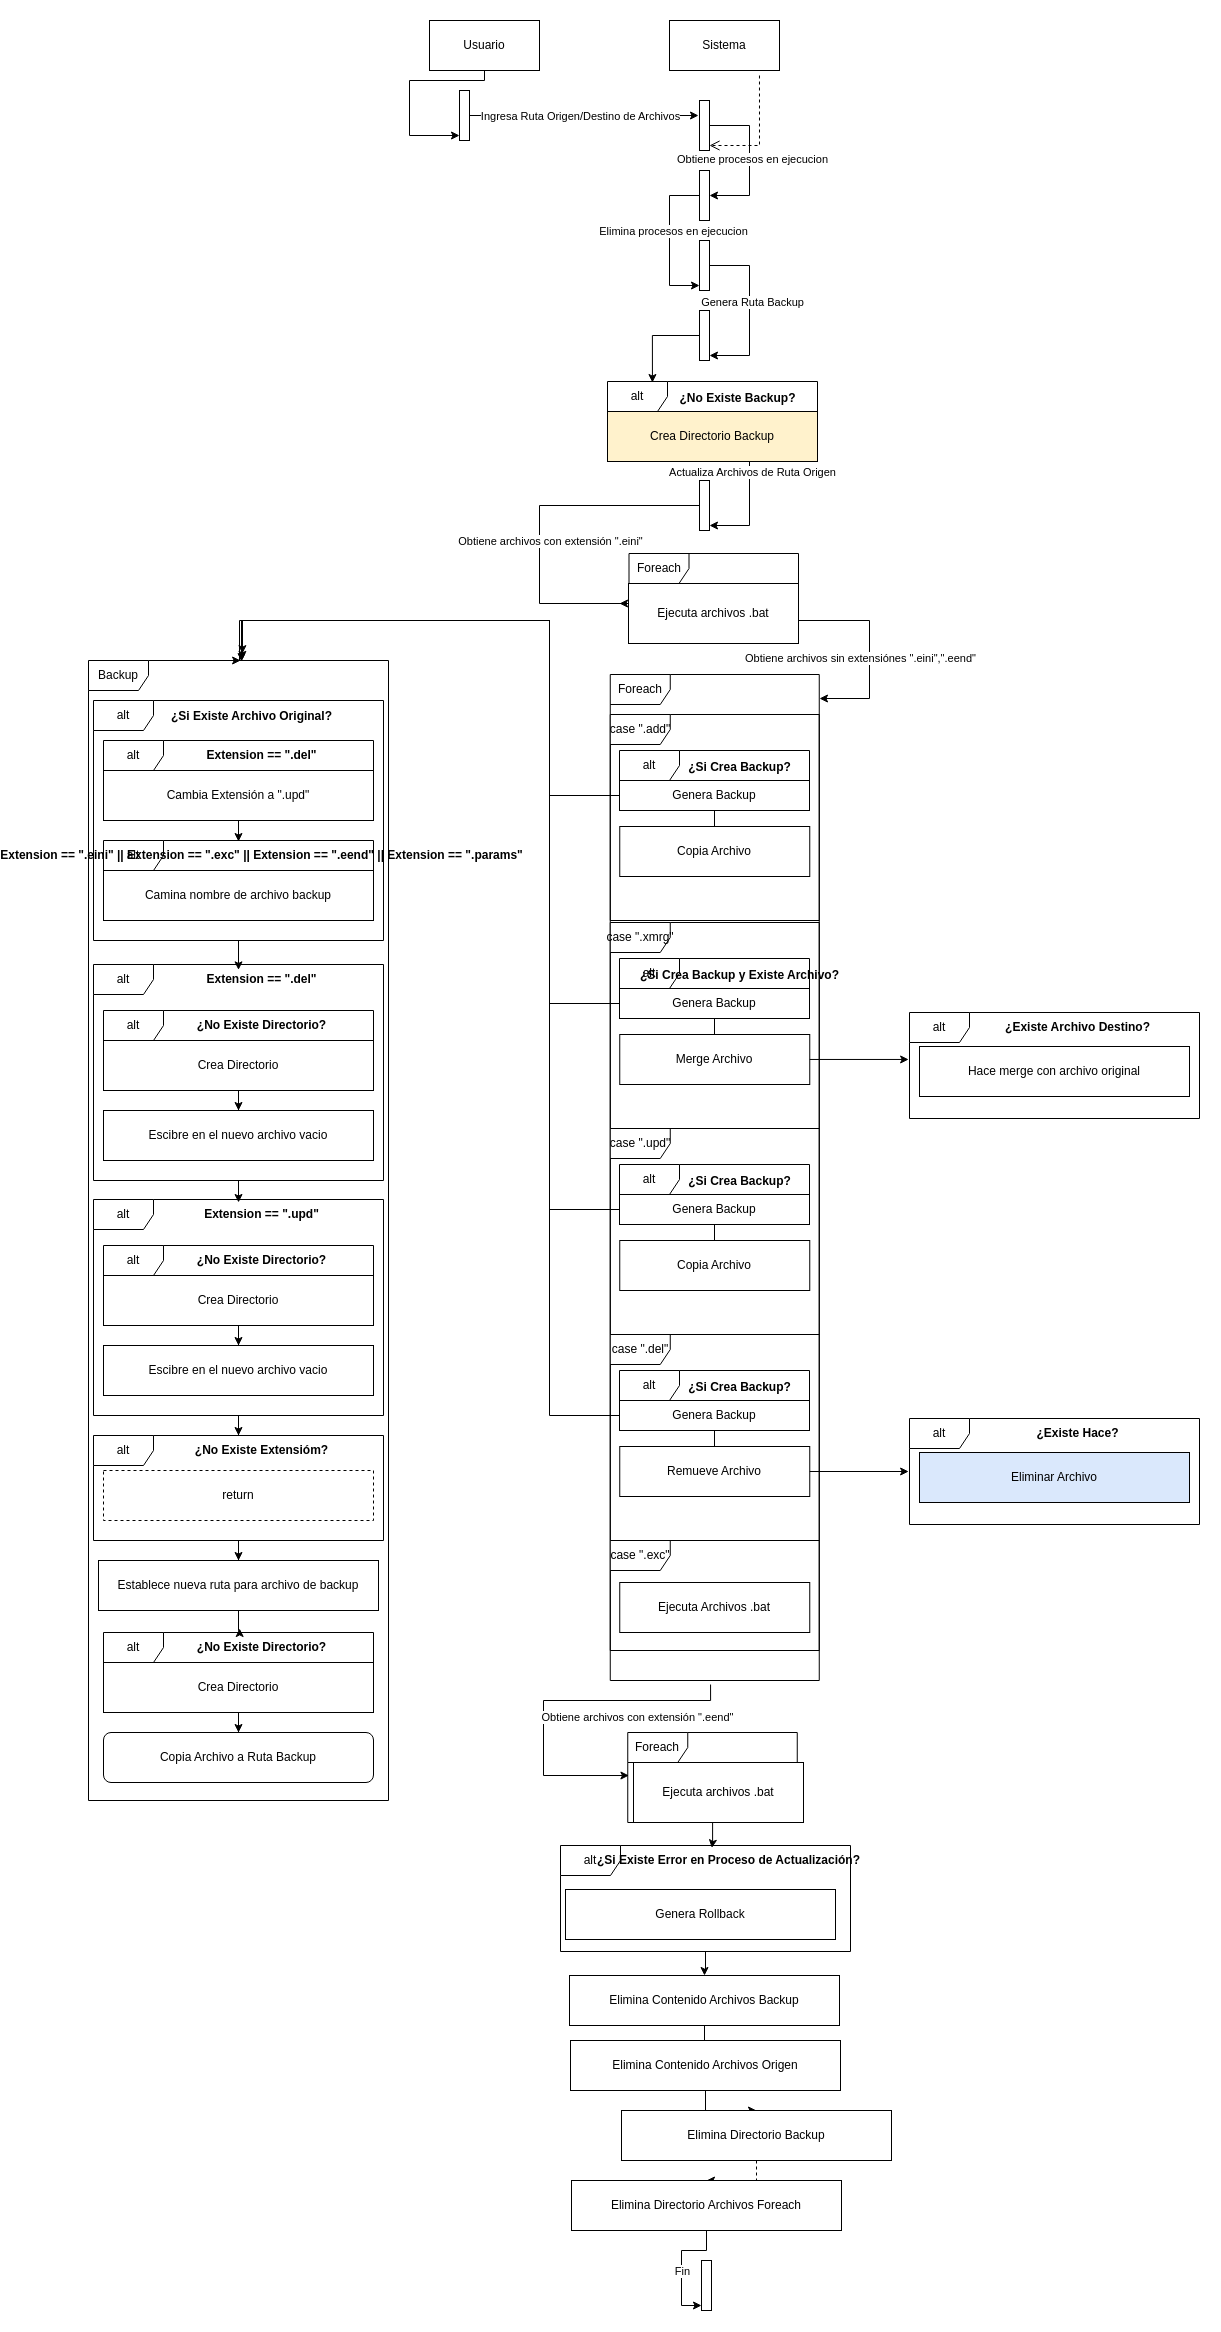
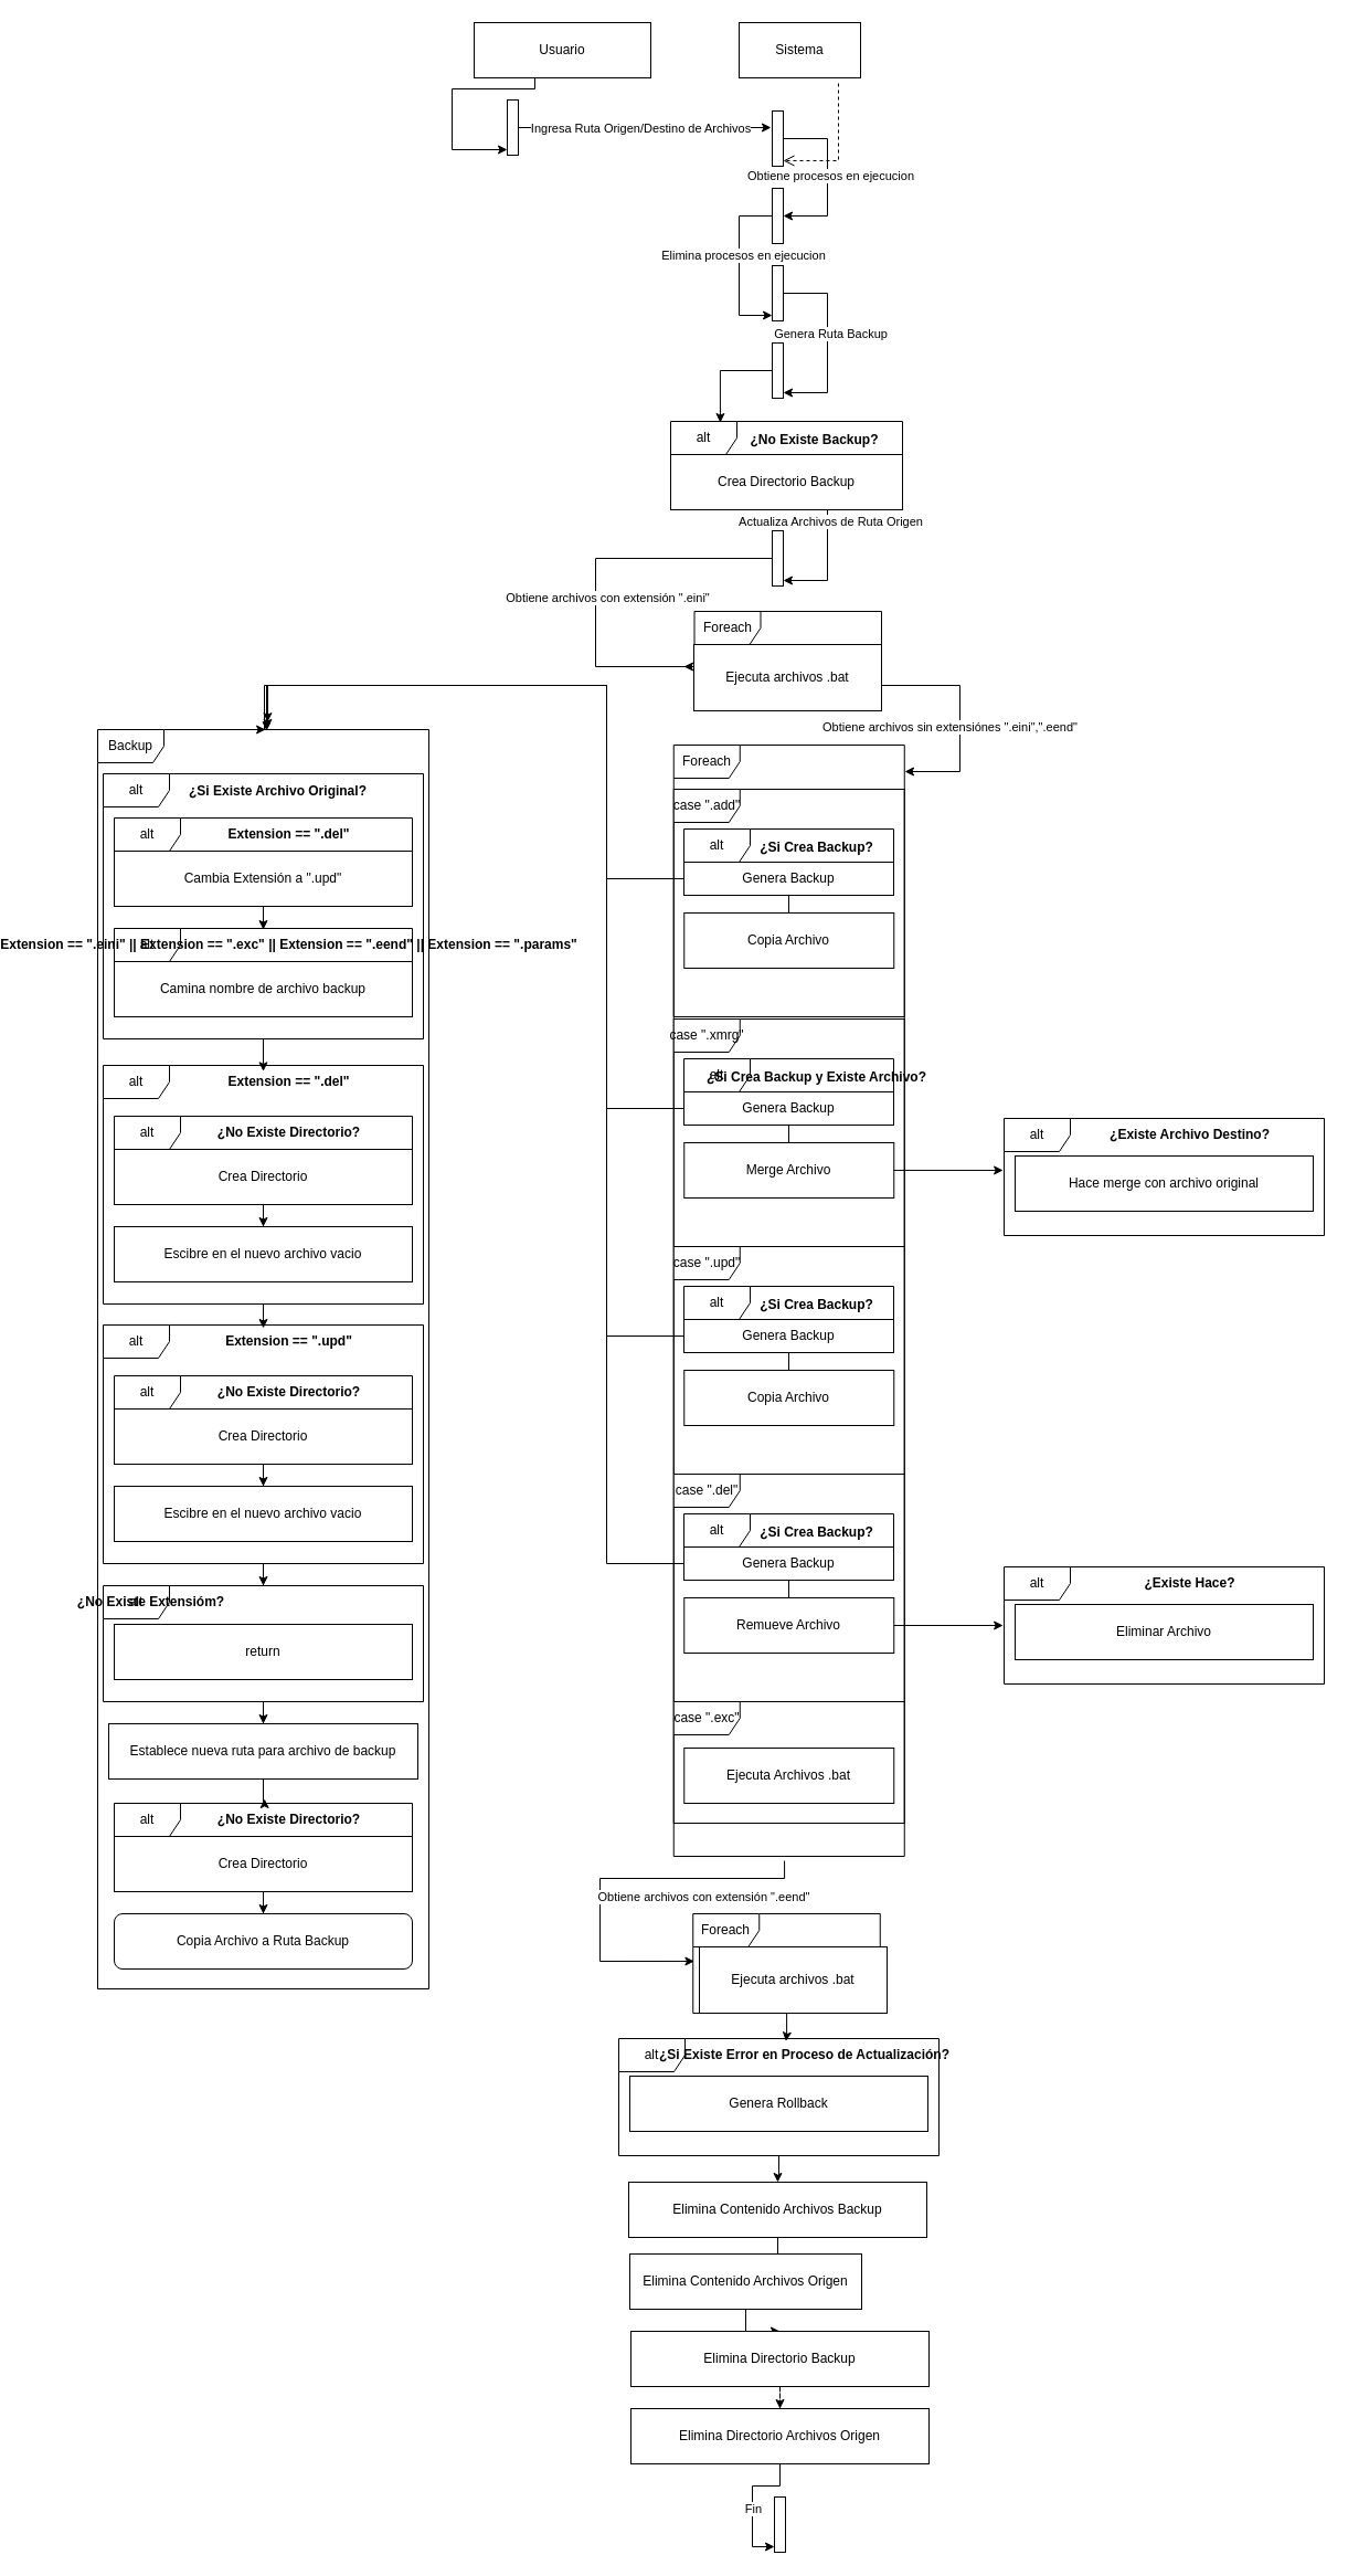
- <mxCell id="3" value="Usuario" style="html=1;whiteSpace=wrap;" vertex="1" parent="1"><mxGeometry x="361" y="20" width="110" height="50" as="geometry" /></mxCell>
+ <mxCell id="3" value="Usuario" style="html=1;whiteSpace=wrap;" vertex="1" parent="1"><mxGeometry x="361" y="20" width="160" height="50" as="geometry" /></mxCell>
- <mxCell id="16" value="Crea Directorio Backup" style="html=1;whiteSpace=wrap;fillColor=#fff2cc;" vertex="1" parent="1"><mxGeometry x="539" y="411" width="210" height="50" as="geometry" /></mxCell>
+ <mxCell id="16" value="Crea Directorio Backup" style="html=1;whiteSpace=wrap;" vertex="1" parent="1"><mxGeometry x="539" y="411" width="210" height="50" as="geometry" /></mxCell>
- <mxCell id="66" value="¿No Existe Extensióm?" style="text;align=center;fontStyle=1;verticalAlign=middle;spacingLeft=3;spacingRight=3;strokeColor=none;rotatable=0;points=[[0,0.5],[1,0.5]];portConstraint=eastwest;html=1;" vertex="1" parent="1"><mxGeometry x="153" y="1437" width="80" height="26" as="geometry" /></mxCell>
+ <mxCell id="66" value="¿No Existe Extensióm?" style="text;align=center;fontStyle=1;verticalAlign=middle;spacingLeft=3;spacingRight=3;strokeColor=none;rotatable=0;points=[[0,0.5],[1,0.5]];portConstraint=eastwest;html=1;" vertex="1" parent="1"><mxGeometry x="28" y="1437" width="80" height="26" as="geometry" /></mxCell>
- <mxCell id="105" value="Eliminar Archivo" style="html=1;whiteSpace=wrap;fillColor=#dae8fc;" vertex="1" parent="1"><mxGeometry x="851" y="1452" width="270" height="50" as="geometry" /></mxCell>
+ <mxCell id="105" value="Eliminar Archivo" style="html=1;whiteSpace=wrap;" vertex="1" parent="1"><mxGeometry x="851" y="1452" width="270" height="50" as="geometry" /></mxCell>
- <mxCell id="67" value="return" style="html=1;whiteSpace=wrap;dashed=1;" vertex="1" parent="1"><mxGeometry x="35" y="1470" width="270" height="50" as="geometry" /></mxCell>
+ <mxCell id="67" value="return" style="html=1;whiteSpace=wrap;" vertex="1" parent="1"><mxGeometry x="35" y="1470" width="270" height="50" as="geometry" /></mxCell>
- <mxCell id="116" value="Genera Rollback" style="html=1;whiteSpace=wrap;" vertex="1" parent="1"><mxGeometry x="497" y="1889" width="270" height="50" as="geometry" /></mxCell>
+ <mxCell id="116" value="Genera Rollback" style="html=1;whiteSpace=wrap;" vertex="1" parent="1"><mxGeometry x="502" y="1879" width="270" height="50" as="geometry" /></mxCell>
- <mxCell id="120" value="Elimina Contenido Archivos Origen" style="html=1;whiteSpace=wrap;" vertex="1" parent="1"><mxGeometry x="502" y="2040" width="270" height="50" as="geometry" /></mxCell>
+ <mxCell id="120" value="Elimina Contenido Archivos Origen" style="html=1;whiteSpace=wrap;" vertex="1" parent="1"><mxGeometry x="502" y="2040" width="210" height="50" as="geometry" /></mxCell>
- <mxCell id="122" value="Elimina&amp;nbsp;Directorio Backup" style="html=1;whiteSpace=wrap;" vertex="1" parent="1"><mxGeometry x="553" y="2110" width="270" height="50" as="geometry" /></mxCell>
+ <mxCell id="122" value="Elimina&amp;nbsp;Directorio Backup" style="html=1;whiteSpace=wrap;" vertex="1" parent="1"><mxGeometry x="503" y="2110" width="270" height="50" as="geometry" /></mxCell>
- <mxCell id="123" value="Elimina Directorio Archivos Foreach" style="html=1;whiteSpace=wrap;" vertex="1" parent="1"><mxGeometry x="503" y="2180" width="270" height="50" as="geometry" /></mxCell>
+ <mxCell id="123" value="Elimina Directorio Archivos Origen" style="html=1;whiteSpace=wrap;" vertex="1" parent="1"><mxGeometry x="503" y="2180" width="270" height="50" as="geometry" /></mxCell>
